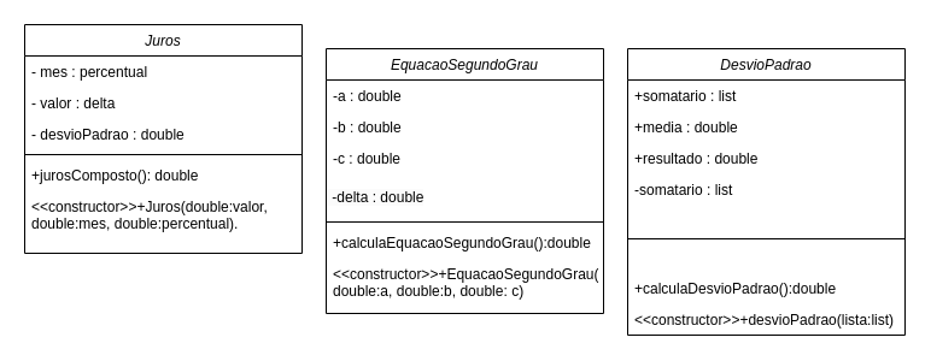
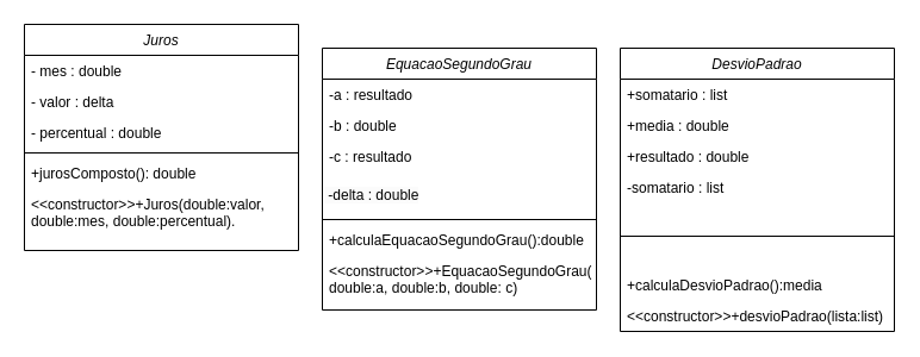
- <mxCell id="3" value="- mes : percentual&#10;" style="text;align=left;verticalAlign=top;spacingLeft=4;spacingRight=4;overflow=hidden;rotatable=0;points=[[0,0.5],[1,0.5]];portConstraint=eastwest;" parent="2" vertex="1"><mxGeometry y="26" width="230" height="26" as="geometry" /></mxCell>
+ <mxCell id="3" value="- mes : double&#10;" style="text;align=left;verticalAlign=top;spacingLeft=4;spacingRight=4;overflow=hidden;rotatable=0;points=[[0,0.5],[1,0.5]];portConstraint=eastwest;" parent="2" vertex="1"><mxGeometry y="26" width="230" height="26" as="geometry" /></mxCell>
- <mxCell id="18" value="-a : double" style="text;align=left;verticalAlign=top;spacingLeft=4;spacingRight=4;overflow=hidden;rotatable=0;points=[[0,0.5],[1,0.5]];portConstraint=eastwest;" vertex="1" parent="17"><mxGeometry y="26" width="230" height="26" as="geometry" /></mxCell>
+ <mxCell id="18" value="-a : resultado" style="text;align=left;verticalAlign=top;spacingLeft=4;spacingRight=4;overflow=hidden;rotatable=0;points=[[0,0.5],[1,0.5]];portConstraint=eastwest;" vertex="1" parent="17"><mxGeometry y="26" width="230" height="26" as="geometry" /></mxCell>
- <mxCell id="5" value="- desvioPadrao : double" style="text;align=left;verticalAlign=top;spacingLeft=4;spacingRight=4;overflow=hidden;rotatable=0;points=[[0,0.5],[1,0.5]];portConstraint=eastwest;rounded=0;shadow=0;html=0;" parent="2" vertex="1"><mxGeometry y="78" width="230" height="26" as="geometry" /></mxCell>
+ <mxCell id="5" value="- percentual : double" style="text;align=left;verticalAlign=top;spacingLeft=4;spacingRight=4;overflow=hidden;rotatable=0;points=[[0,0.5],[1,0.5]];portConstraint=eastwest;rounded=0;shadow=0;html=0;" parent="2" vertex="1"><mxGeometry y="78" width="230" height="26" as="geometry" /></mxCell>
- <mxCell id="20" value="-c : double" style="text;align=left;verticalAlign=top;spacingLeft=4;spacingRight=4;overflow=hidden;rotatable=0;points=[[0,0.5],[1,0.5]];portConstraint=eastwest;rounded=0;shadow=0;html=0;" vertex="1" parent="17"><mxGeometry y="78" width="230" height="32" as="geometry" /></mxCell>
+ <mxCell id="20" value="-c : resultado" style="text;align=left;verticalAlign=top;spacingLeft=4;spacingRight=4;overflow=hidden;rotatable=0;points=[[0,0.5],[1,0.5]];portConstraint=eastwest;rounded=0;shadow=0;html=0;" vertex="1" parent="17"><mxGeometry y="78" width="230" height="32" as="geometry" /></mxCell>
- <mxCell id="15" value="+calculaDesvioPadrao():double" style="text;align=left;verticalAlign=top;spacingLeft=4;spacingRight=4;overflow=hidden;rotatable=0;points=[[0,0.5],[1,0.5]];portConstraint=eastwest;" vertex="1" parent="9"><mxGeometry y="186" width="230" height="26" as="geometry" /></mxCell>
+ <mxCell id="15" value="+calculaDesvioPadrao():media" style="text;align=left;verticalAlign=top;spacingLeft=4;spacingRight=4;overflow=hidden;rotatable=0;points=[[0,0.5],[1,0.5]];portConstraint=eastwest;" vertex="1" parent="9"><mxGeometry y="186" width="230" height="26" as="geometry" /></mxCell>
